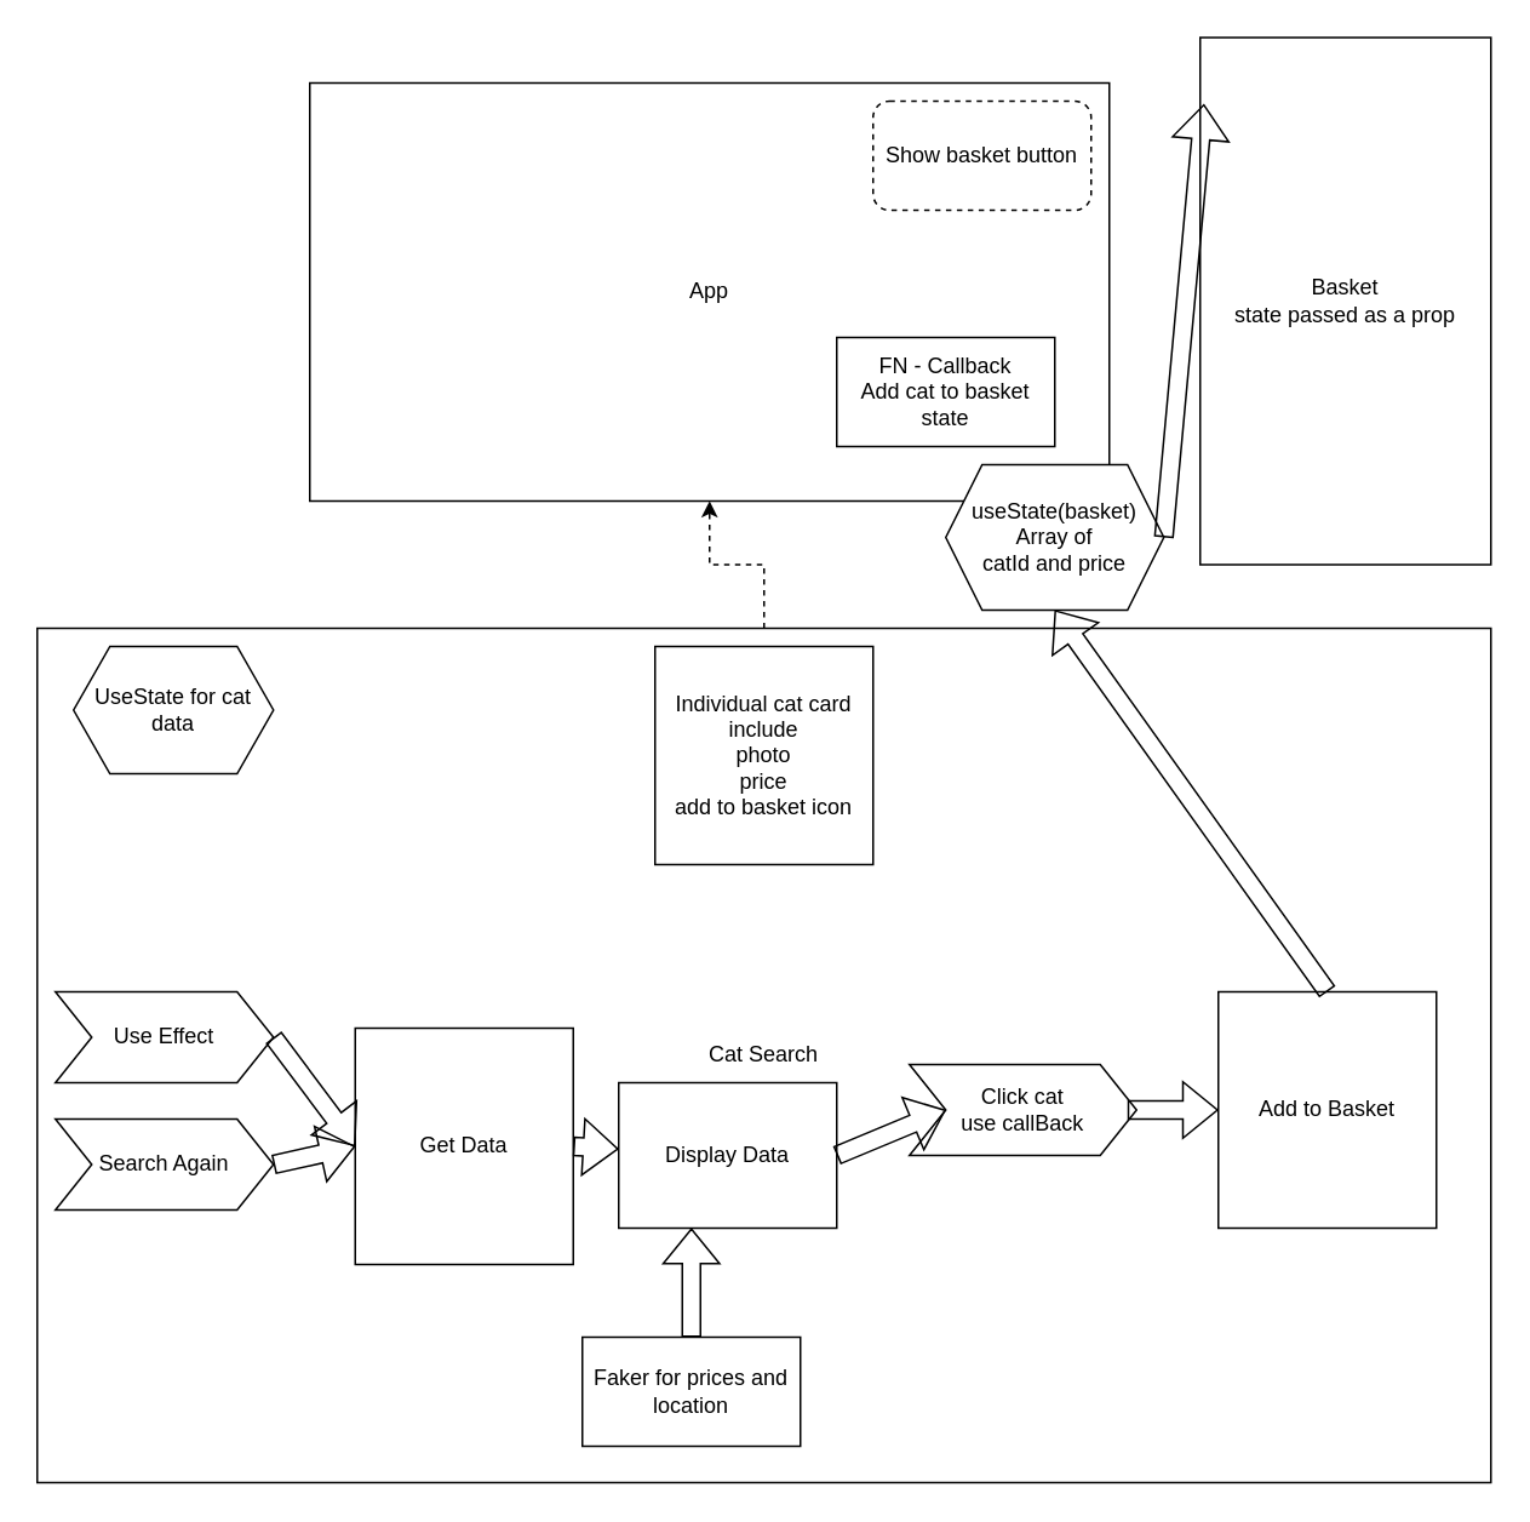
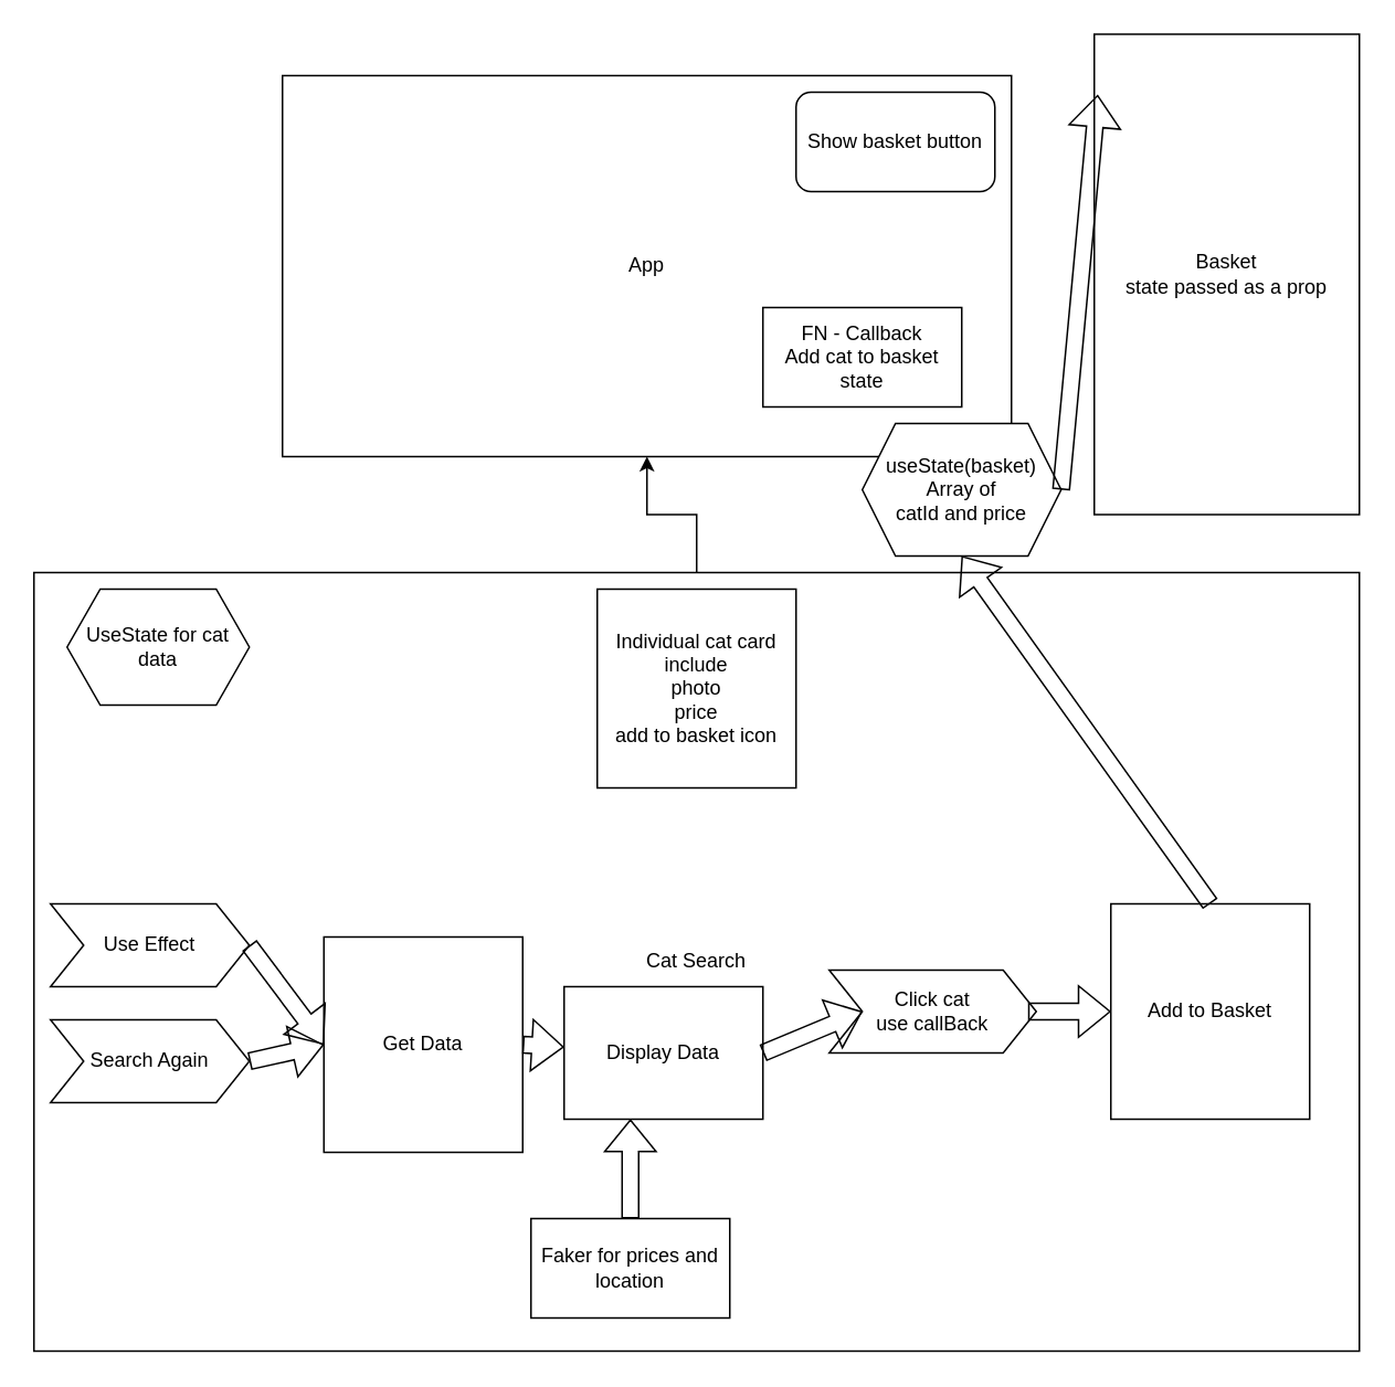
- <mxCell id="24" value="Show basket button" style="rounded=1;whiteSpace=wrap;html=1;dashed=1;" vertex="1" parent="1"><mxGeometry x="480" y="55" width="120" height="60" as="geometry" /></mxCell>
+ <mxCell id="24" value="Show basket button" style="rounded=1;whiteSpace=wrap;html=1;" vertex="1" parent="1"><mxGeometry x="480" y="55" width="120" height="60" as="geometry" /></mxCell>
- <mxCell id="3" value="" style="edgeStyle=orthogonalEdgeStyle;rounded=0;orthogonalLoop=1;jettySize=auto;html=1;dashed=1;" parent="1" source="4" target="2" edge="1"><mxGeometry relative="1" as="geometry" /></mxCell>
+ <mxCell id="3" value="" style="edgeStyle=orthogonalEdgeStyle;rounded=0;orthogonalLoop=1;jettySize=auto;html=1;" parent="1" source="4" target="2" edge="1"><mxGeometry relative="1" as="geometry" /></mxCell>
